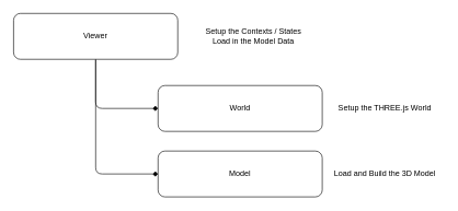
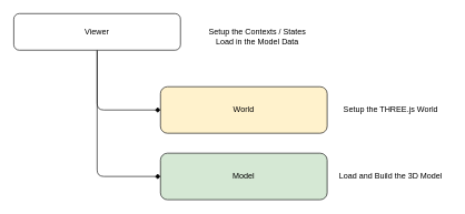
- <mxCell id="4" value="Viewer" style="rounded=1;whiteSpace=wrap;html=1;" vertex="1" parent="1"><mxGeometry x="20" y="20" width="250" height="70" as="geometry" /></mxCell>
+ <mxCell id="4" value="Viewer" style="rounded=1;whiteSpace=wrap;html=1;" vertex="1" parent="1"><mxGeometry x="20" y="20" width="250" height="55" as="geometry" /></mxCell>
- <mxCell id="5" value="World" style="rounded=1;whiteSpace=wrap;html=1;" vertex="1" parent="1"><mxGeometry x="240" y="130" width="250" height="70" as="geometry" /></mxCell>
+ <mxCell id="5" value="World" style="rounded=1;whiteSpace=wrap;html=1;fillColor=#fff2cc;" vertex="1" parent="1"><mxGeometry x="240" y="130" width="250" height="70" as="geometry" /></mxCell>
- <mxCell id="6" value="Model" style="rounded=1;whiteSpace=wrap;html=1;" vertex="1" parent="1"><mxGeometry x="240" y="230" width="250" height="70" as="geometry" /></mxCell>
+ <mxCell id="6" value="Model" style="rounded=1;whiteSpace=wrap;html=1;fillColor=#d5e8d4;" vertex="1" parent="1"><mxGeometry x="240" y="230" width="250" height="70" as="geometry" /></mxCell>
